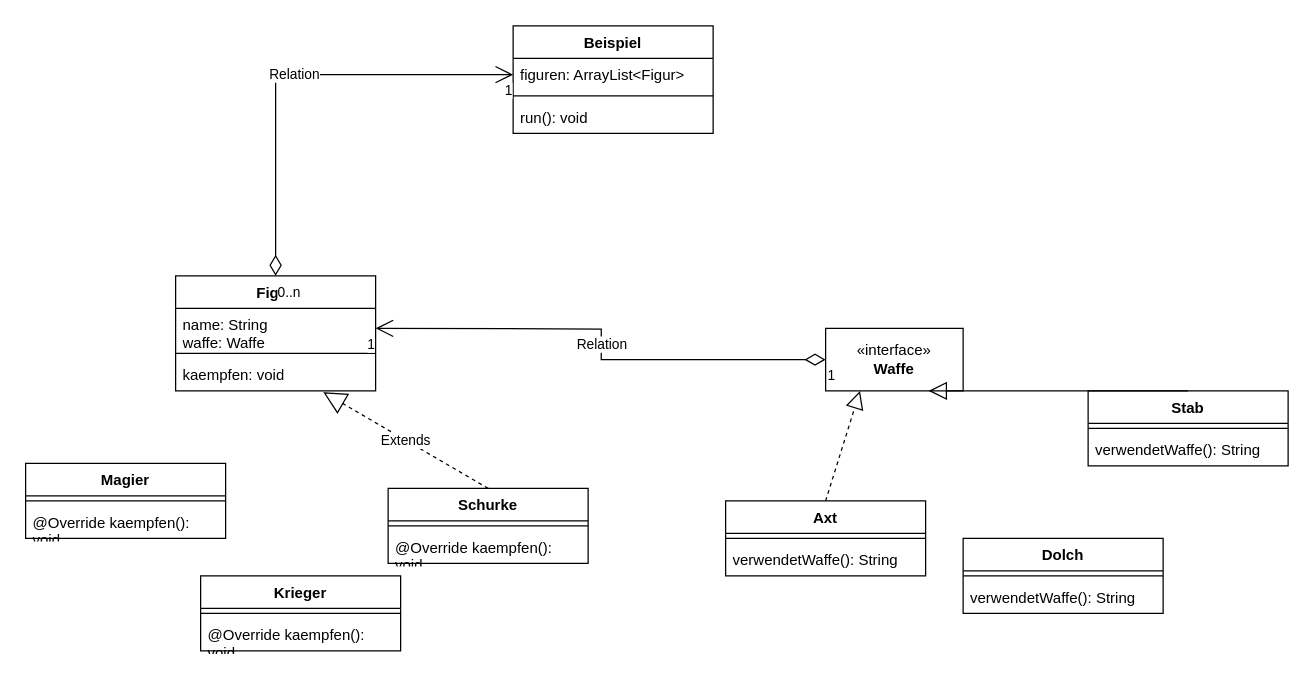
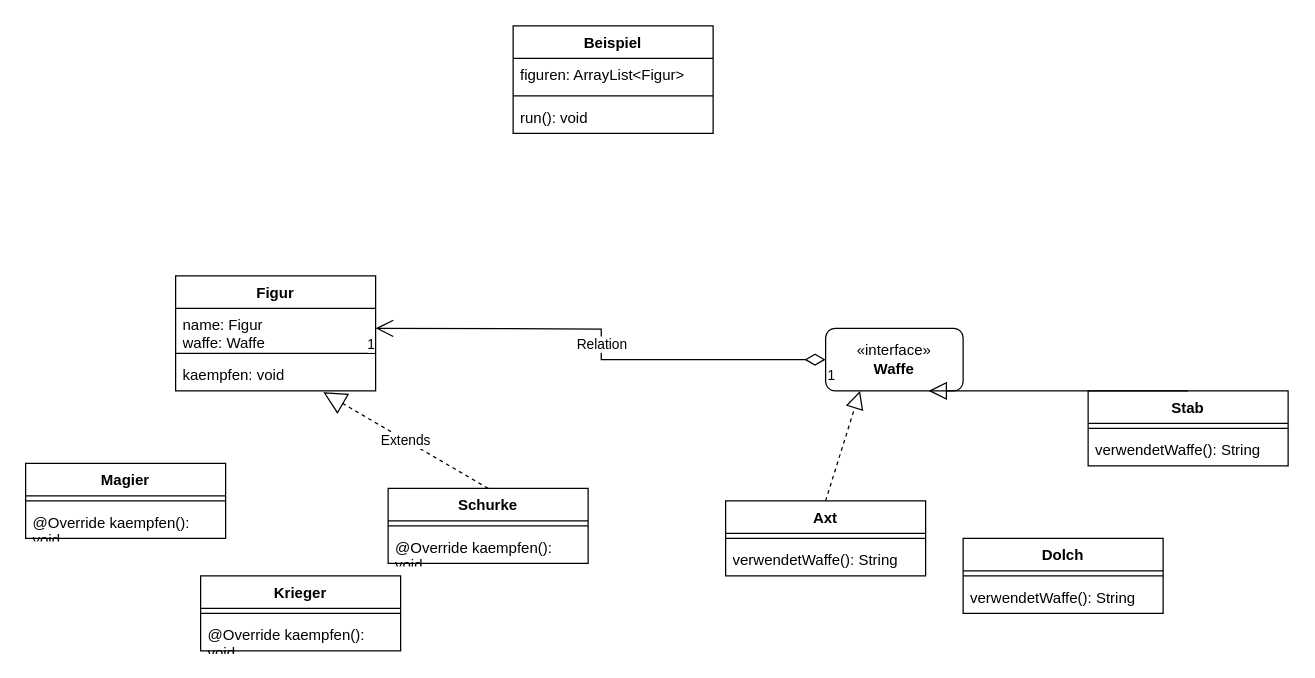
- <mxCell id="35" value="Relation" style="endArrow=open;html=1;endSize=12;startArrow=diamondThin;startSize=14;startFill=0;edgeStyle=orthogonalEdgeStyle;rounded=0;exitX=0.5;exitY=0;exitDx=0;exitDy=0;entryX=0;entryY=0.5;entryDx=0;entryDy=0;" edge="1" parent="1" source="3" target="32"><mxGeometry relative="1" as="geometry"><mxPoint x="440" y="160" as="sourcePoint" /><mxPoint x="600" y="160" as="targetPoint" /></mxGeometry></mxCell>
- <mxCell id="36" value="0..n" style="edgeLabel;resizable=0;html=1;align=left;verticalAlign=top;" connectable="0" vertex="1" parent="35"><mxGeometry x="-1" relative="1" as="geometry" /></mxCell>
- <mxCell id="37" value="1" style="edgeLabel;resizable=0;html=1;align=right;verticalAlign=top;" connectable="0" vertex="1" parent="35"><mxGeometry x="1" relative="1" as="geometry" /></mxCell>
- <mxCell id="4" value="&lt;div&gt;name: String&lt;/div&gt;&lt;div&gt;waffe: Waffe&lt;br&gt;&lt;/div&gt;" style="text;strokeColor=none;fillColor=none;align=left;verticalAlign=top;spacingLeft=4;spacingRight=4;overflow=hidden;rotatable=0;points=[[0,0.5],[1,0.5]];portConstraint=eastwest;whiteSpace=wrap;html=1;" vertex="1" parent="3"><mxGeometry y="26" width="160" height="32" as="geometry" /></mxCell>
+ <mxCell id="4" value="&lt;div&gt;name: Figur&lt;/div&gt;&lt;div&gt;waffe: Waffe&lt;br&gt;&lt;/div&gt;" style="text;strokeColor=none;fillColor=none;align=left;verticalAlign=top;spacingLeft=4;spacingRight=4;overflow=hidden;rotatable=0;points=[[0,0.5],[1,0.5]];portConstraint=eastwest;whiteSpace=wrap;html=1;" vertex="1" parent="3"><mxGeometry y="26" width="160" height="32" as="geometry" /></mxCell>
- <mxCell id="16" value="&lt;div&gt;«interface»&lt;b&gt;&lt;br&gt;&lt;/b&gt;&lt;/div&gt;&lt;div&gt;&lt;b&gt;Waffe&lt;/b&gt;&lt;/div&gt;" style="html=1;whiteSpace=wrap;" vertex="1" parent="1"><mxGeometry x="660" y="262" width="110" height="50" as="geometry" /></mxCell>
+ <mxCell id="16" value="&lt;div&gt;«interface»&lt;b&gt;&lt;br&gt;&lt;/b&gt;&lt;/div&gt;&lt;div&gt;&lt;b&gt;Waffe&lt;/b&gt;&lt;/div&gt;" style="html=1;whiteSpace=wrap;rounded=1;" vertex="1" parent="1"><mxGeometry x="660" y="262" width="110" height="50" as="geometry" /></mxCell>
